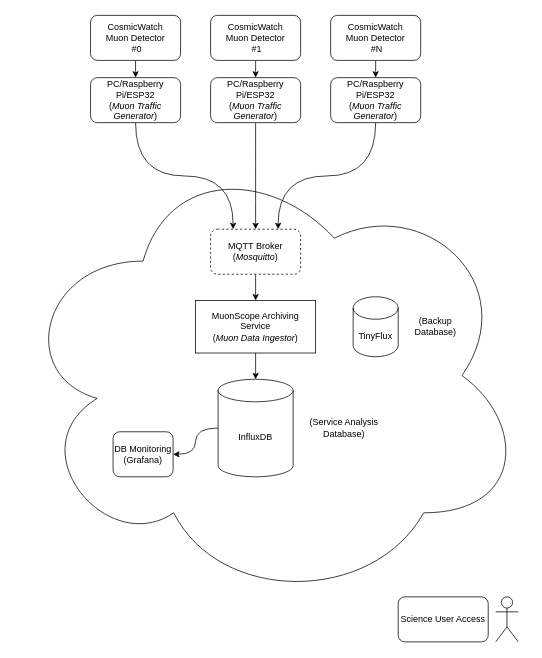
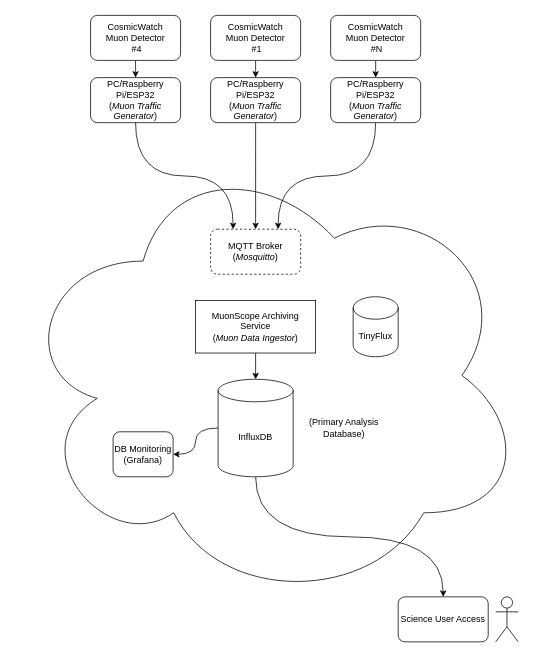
- <mxCell id="8" value="&lt;div&gt;CosmicWatch &lt;br&gt;&lt;/div&gt;&lt;div&gt;Muon Detector&lt;/div&gt;&amp;nbsp;#0" style="rounded=1;whiteSpace=wrap;html=1;" vertex="1" parent="1"><mxGeometry x="120" y="20" width="120" height="60" as="geometry" /></mxCell>
+ <mxCell id="8" value="&lt;div&gt;CosmicWatch &lt;br&gt;&lt;/div&gt;&lt;div&gt;Muon Detector&lt;/div&gt;&amp;nbsp;#4" style="rounded=1;whiteSpace=wrap;html=1;" vertex="1" parent="1"><mxGeometry x="120" y="20" width="120" height="60" as="geometry" /></mxCell>
- <mxCell id="15" style="edgeStyle=orthogonalEdgeStyle;rounded=0;orthogonalLoop=1;jettySize=auto;html=1;exitX=0.5;exitY=1;exitDx=0;exitDy=0;entryX=0.5;entryY=0;entryDx=0;entryDy=0;" edge="1" parent="1" source="16" target="14"><mxGeometry relative="1" as="geometry" /></mxCell>
- <mxCell id="17" value="(Backup Database)" style="text;html=1;strokeColor=none;fillColor=none;align=center;verticalAlign=middle;whiteSpace=wrap;rounded=0;" vertex="1" parent="1"><mxGeometry x="550" y="420" width="60" height="30" as="geometry" /></mxCell>
- <mxCell id="18" value="(Service Analysis Database)" style="text;html=1;strokeColor=none;fillColor=none;align=center;verticalAlign=middle;whiteSpace=wrap;rounded=0;" vertex="1" parent="1"><mxGeometry x="400" y="555" width="116" height="30" as="geometry" /></mxCell>
+ <mxCell id="18" value="(Primary Analysis Database)" style="text;html=1;strokeColor=none;fillColor=none;align=center;verticalAlign=middle;whiteSpace=wrap;rounded=0;" vertex="1" parent="1"><mxGeometry x="400" y="555" width="116" height="30" as="geometry" /></mxCell>
+ <mxCell id="4" style="edgeStyle=orthogonalEdgeStyle;rounded=0;orthogonalLoop=1;jettySize=auto;html=1;exitX=0.5;exitY=1;exitDx=0;exitDy=0;exitPerimeter=0;entryX=0.5;entryY=0;entryDx=0;entryDy=0;curved=1;" edge="1" parent="1" source="5" target="20"><mxGeometry relative="1" as="geometry" /></mxCell>
